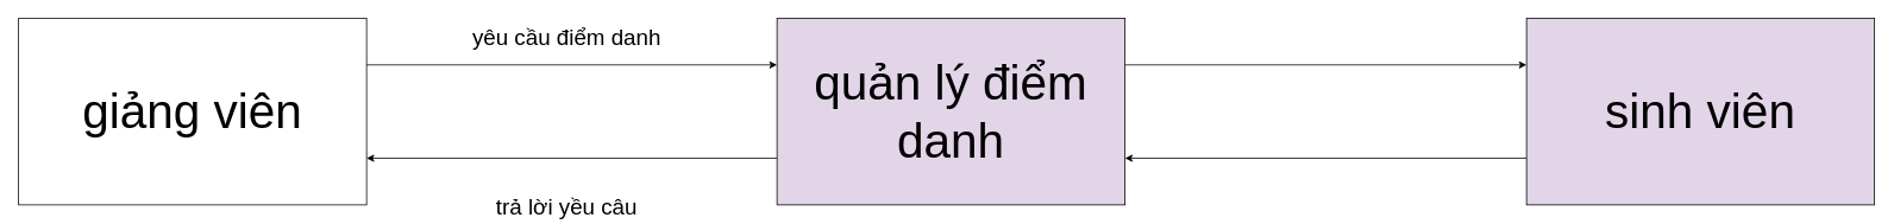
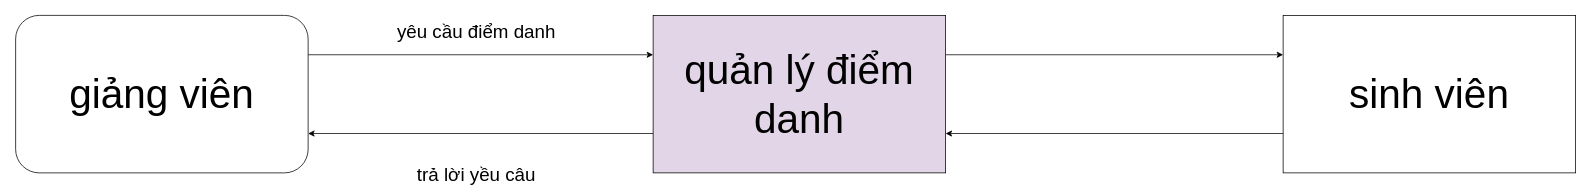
- <mxCell id="6" value="&lt;font style=&quot;font-size: 54px;&quot;&gt;giảng viên&lt;/font&gt;" style="rounded=0;whiteSpace=wrap;html=1;fontSize=54;" vertex="1" parent="1"><mxGeometry x="20" y="20" width="390" height="210" as="geometry" /></mxCell>
+ <mxCell id="6" value="&lt;font style=&quot;font-size: 54px;&quot;&gt;giảng viên&lt;/font&gt;" style="whiteSpace=wrap;html=1;fontSize=54;rounded=1;" vertex="1" parent="1"><mxGeometry x="20" y="20" width="390" height="210" as="geometry" /></mxCell>
- <mxCell id="8" value="sinh viên" style="rounded=0;whiteSpace=wrap;html=1;fontSize=54;fillColor=#e1d5e7;" vertex="1" parent="1"><mxGeometry x="1710" y="20" width="390" height="210" as="geometry" /></mxCell>
+ <mxCell id="8" value="sinh viên" style="rounded=0;whiteSpace=wrap;html=1;fontSize=54;" vertex="1" parent="1"><mxGeometry x="1710" y="20" width="390" height="210" as="geometry" /></mxCell>
